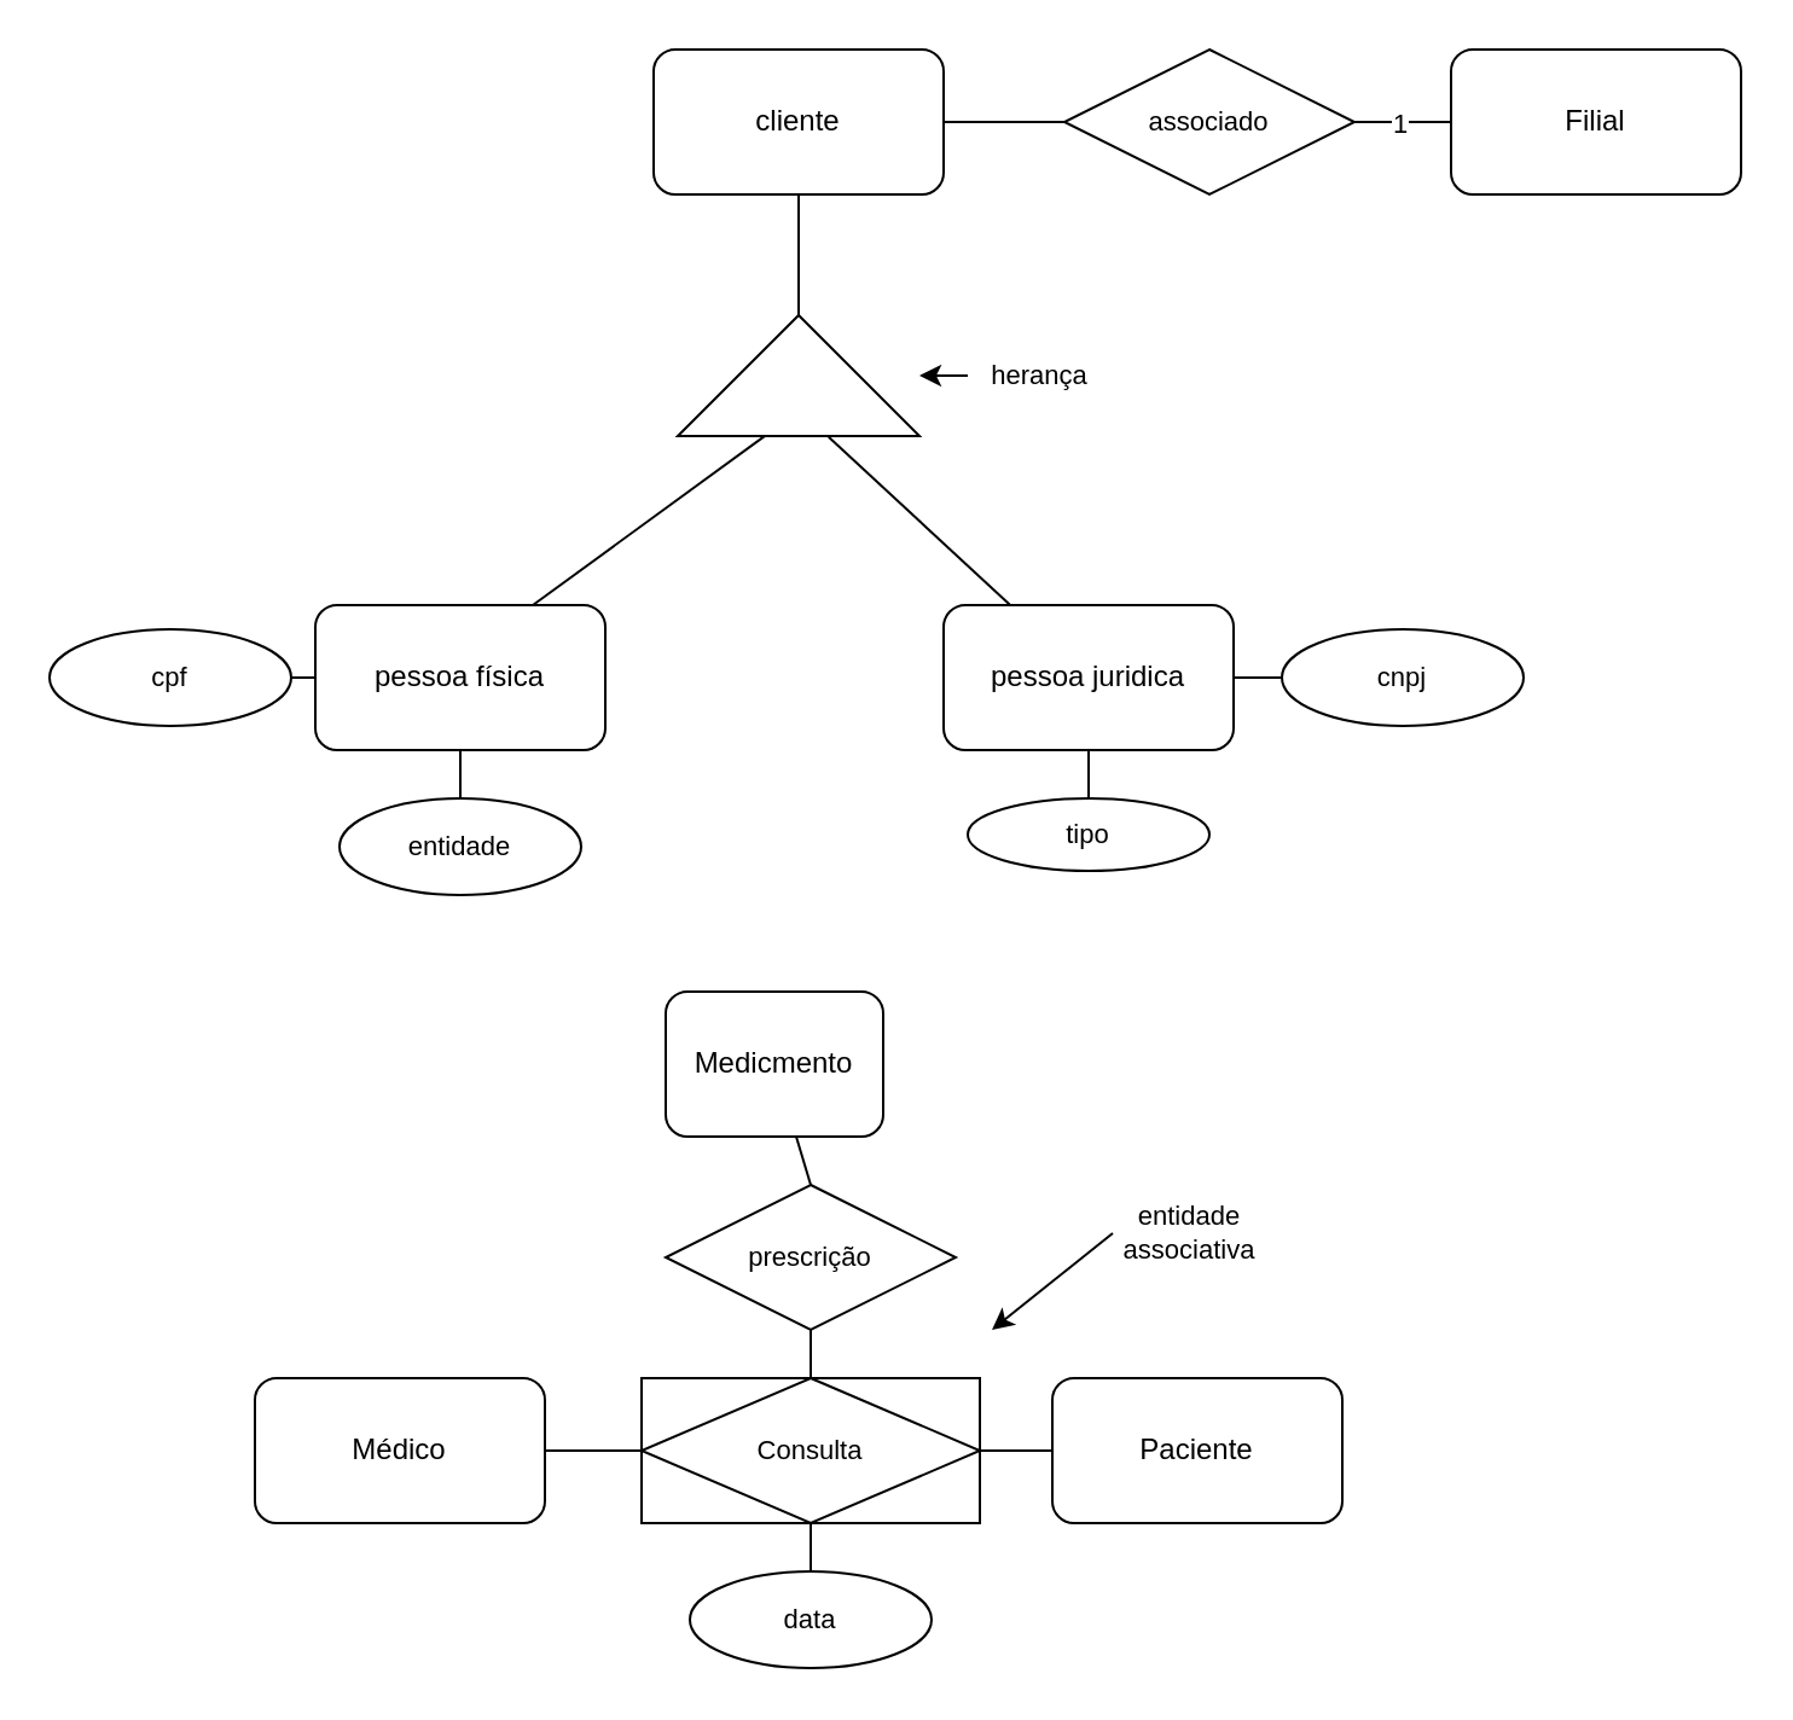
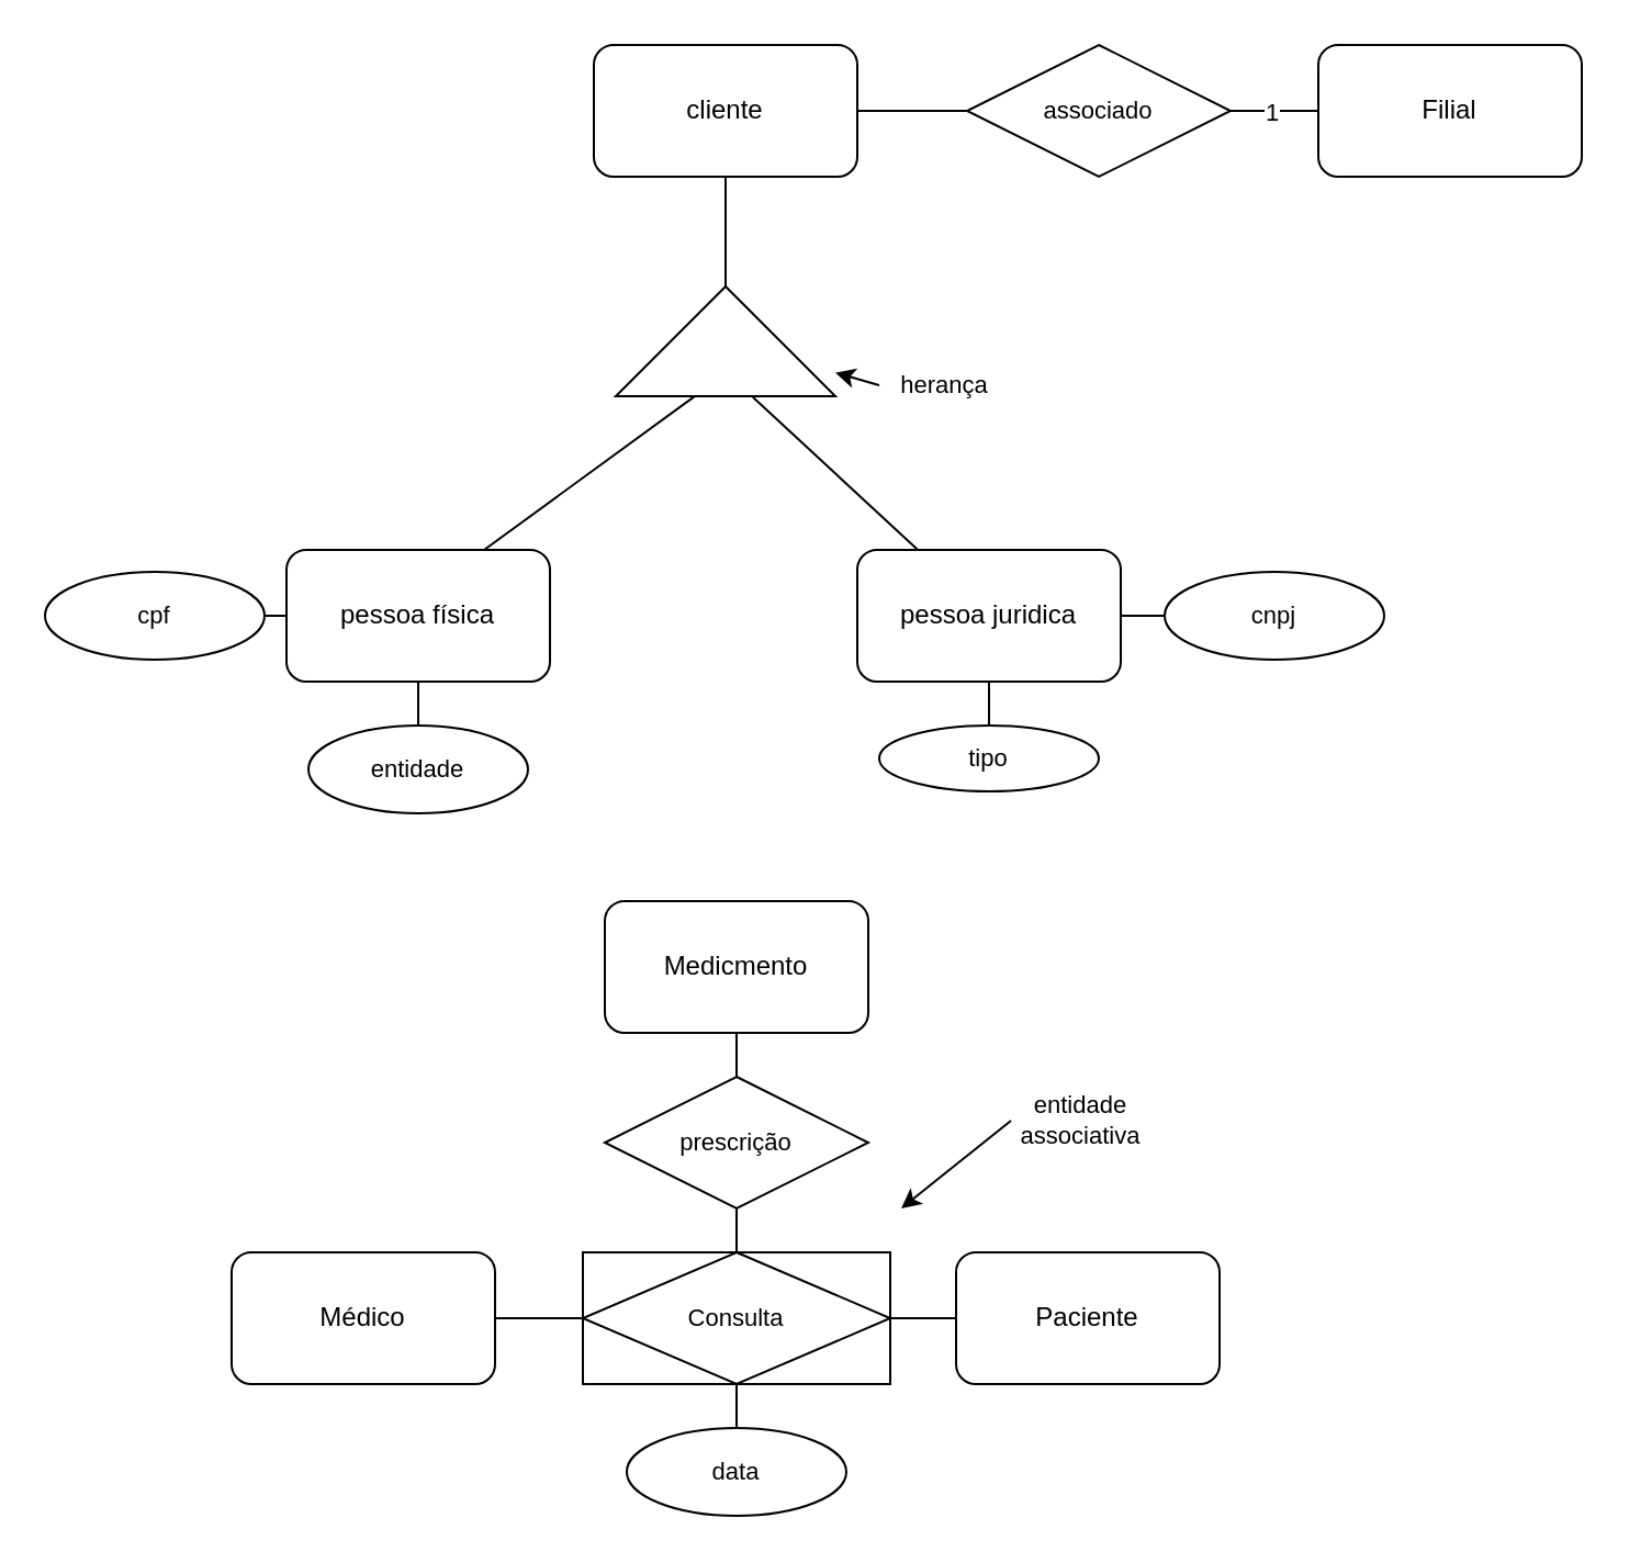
- <mxCell id="14" value="herança" style="text;html=1;strokeColor=none;fillColor=none;align=center;verticalAlign=middle;whiteSpace=wrap;rounded=0;fontSize=11;fontFamily=Helvetica;fontColor=default;" vertex="1" parent="1"><mxGeometry x="400" y="140" width="60" height="30" as="geometry" /></mxCell>
+ <mxCell id="14" value="herança" style="text;html=1;strokeColor=none;fillColor=none;align=center;verticalAlign=middle;whiteSpace=wrap;rounded=0;fontSize=11;fontFamily=Helvetica;fontColor=default;" vertex="1" parent="1"><mxGeometry x="400" y="160" width="60" height="30" as="geometry" /></mxCell>
- <mxCell id="26" value="Medicmento" style="rounded=1;whiteSpace=wrap;html=1;" vertex="1" parent="1"><mxGeometry x="275" y="410" width="90" height="60" as="geometry" /></mxCell>
+ <mxCell id="26" value="Medicmento" style="rounded=1;whiteSpace=wrap;html=1;" vertex="1" parent="1"><mxGeometry x="275" y="410" width="120" height="60" as="geometry" /></mxCell>
